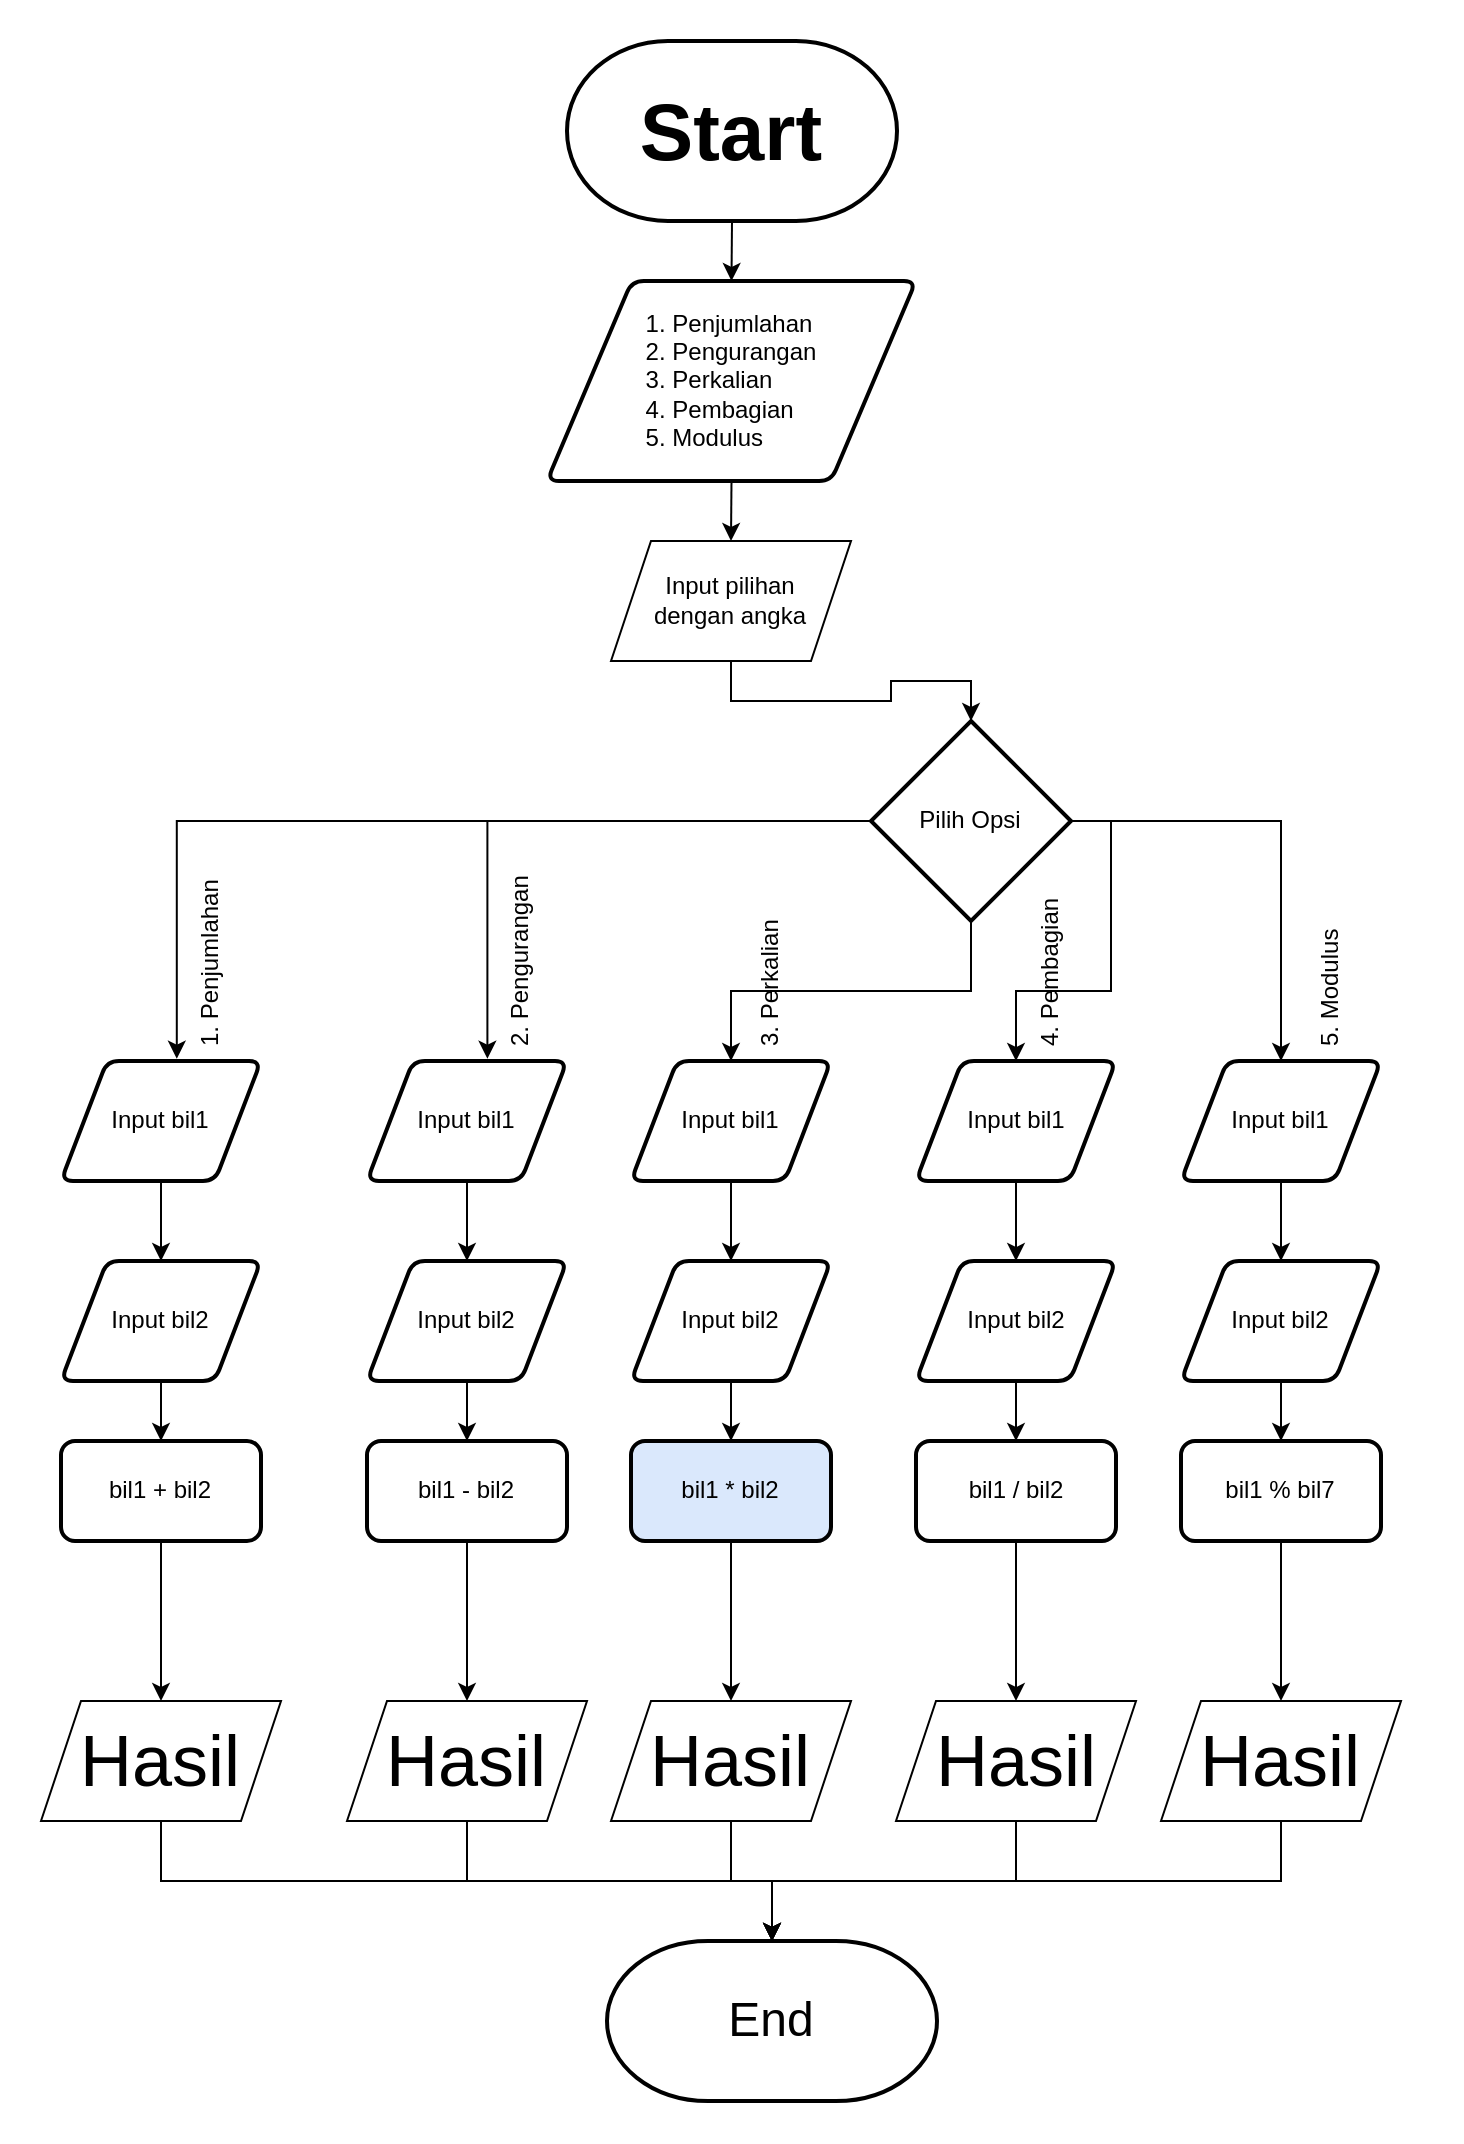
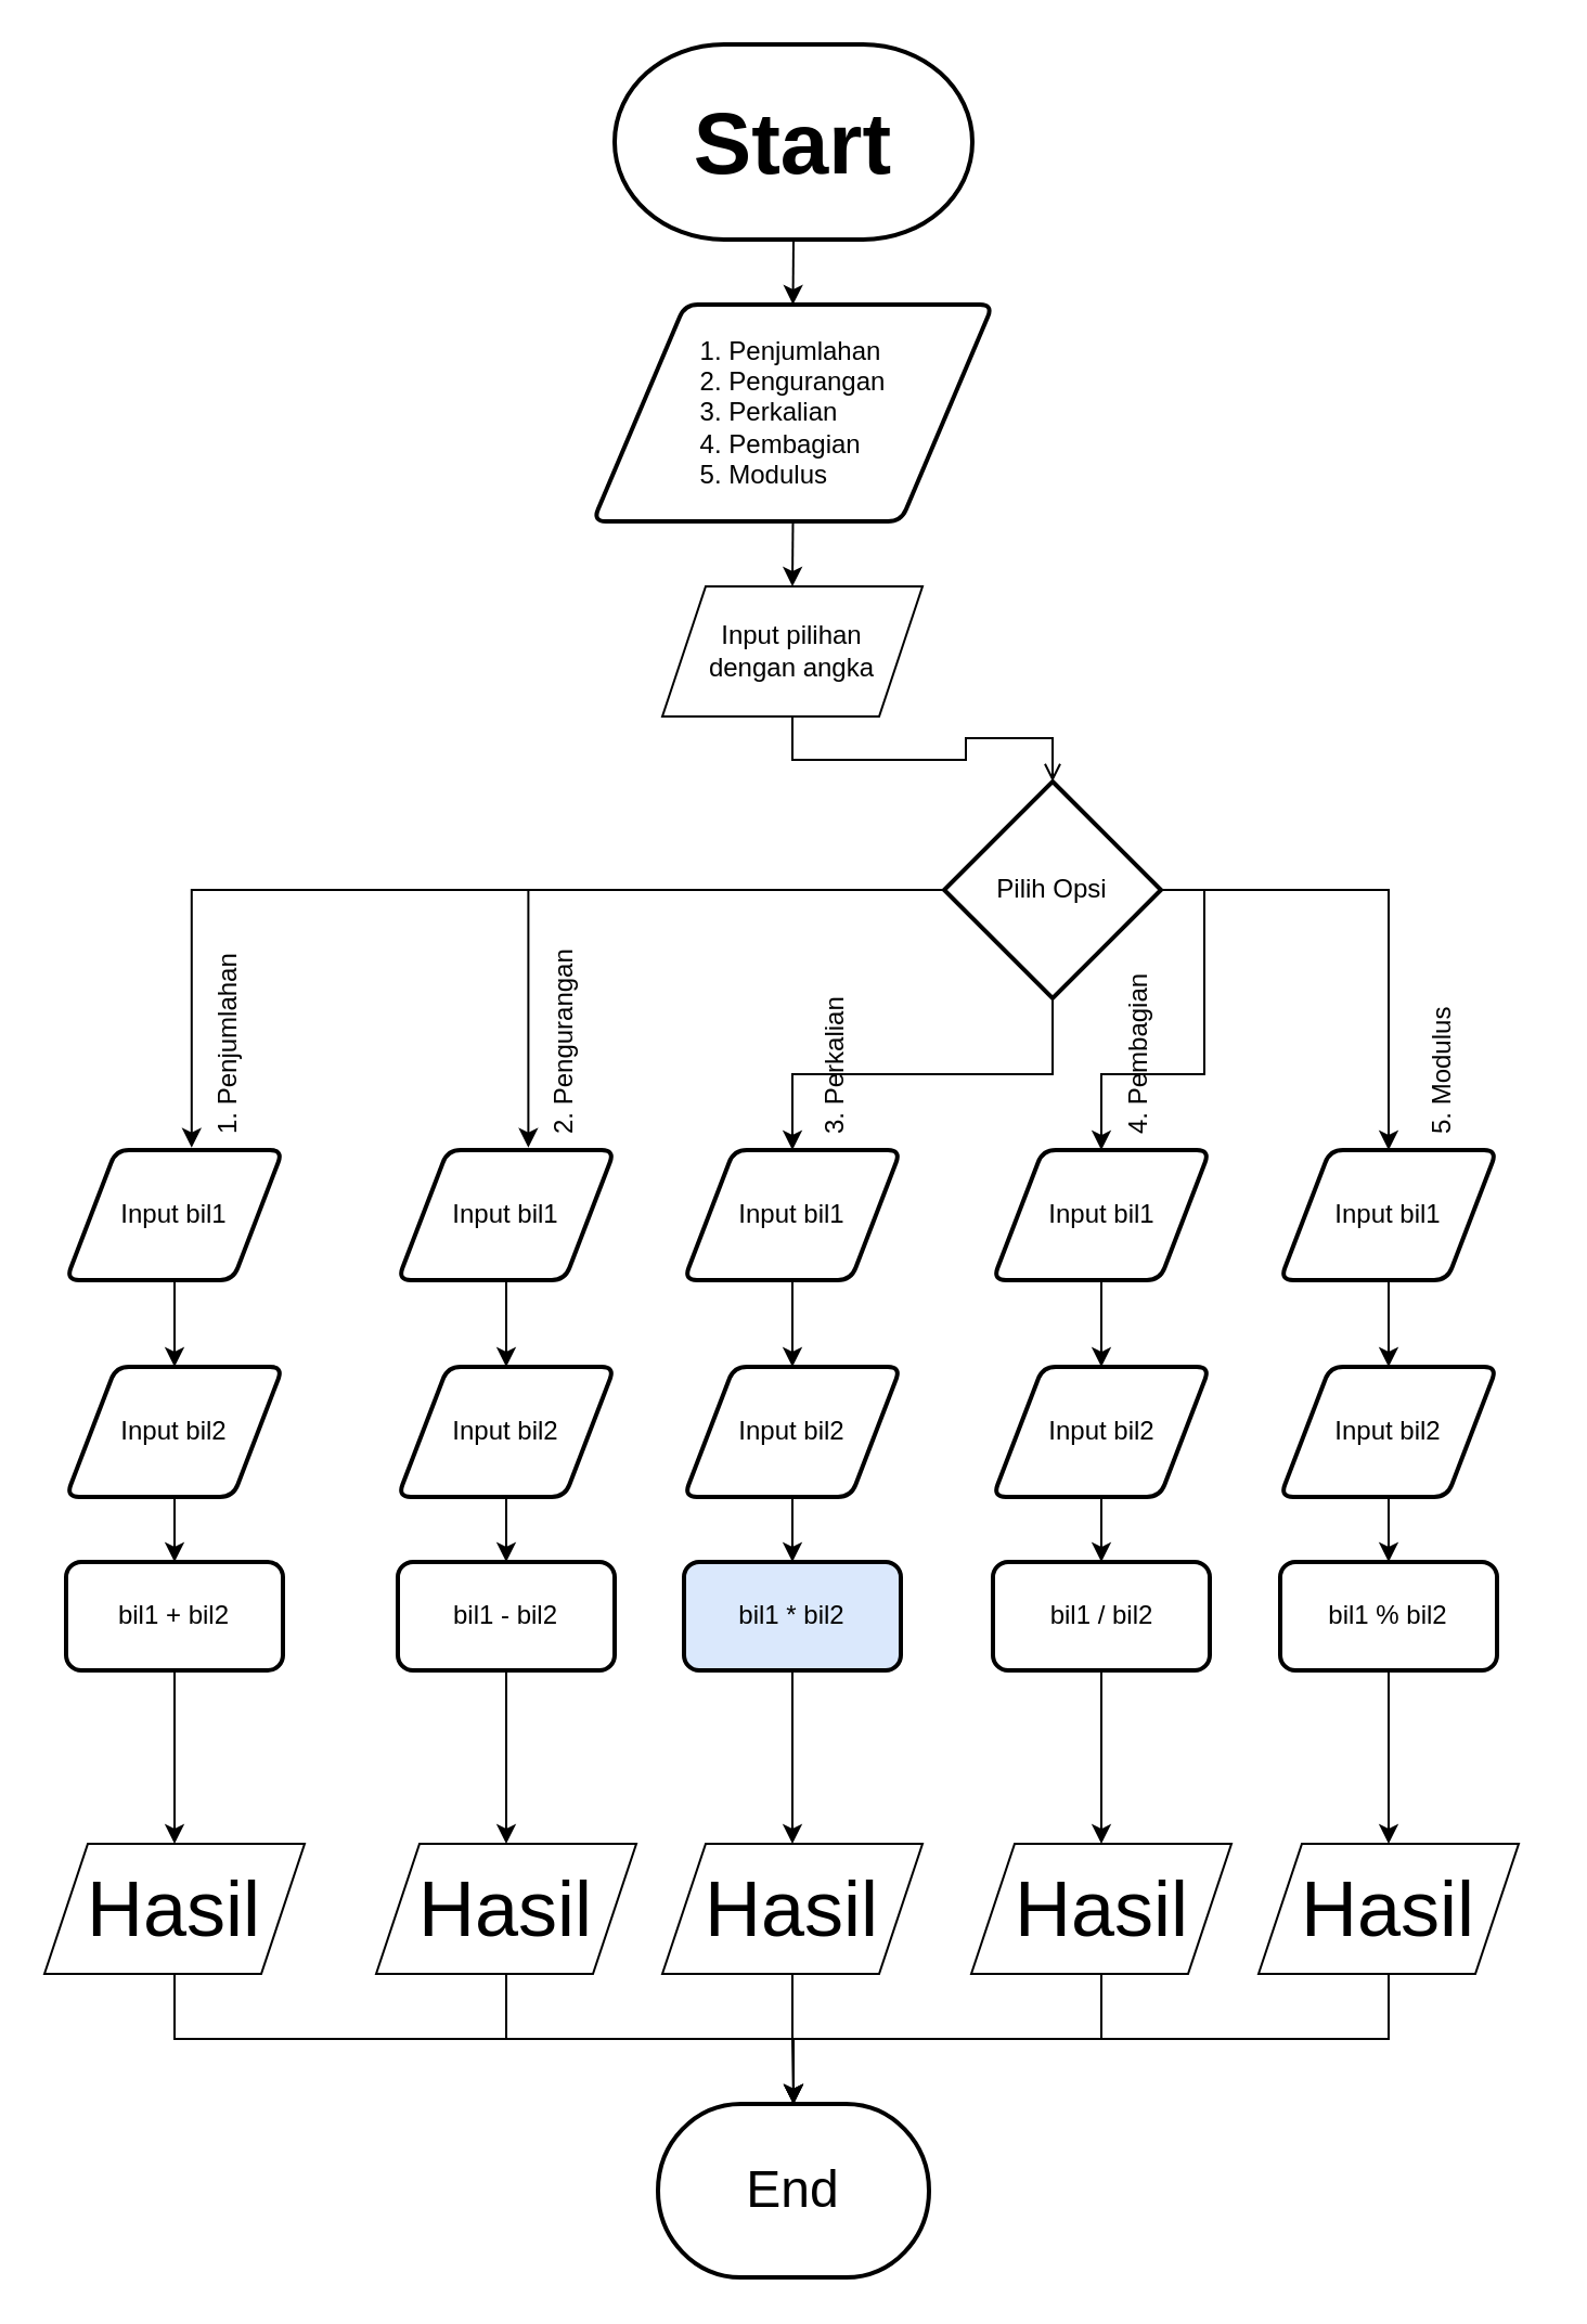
- <mxCell id="47" style="edgeStyle=orthogonalEdgeStyle;rounded=0;orthogonalLoop=1;jettySize=auto;html=1;exitX=0.5;exitY=1;exitDx=0;exitDy=0;entryX=0.5;entryY=0;entryDx=0;entryDy=0;entryPerimeter=0;" edge="1" parent="1" source="48" target="11"><mxGeometry relative="1" as="geometry" /></mxCell>
+ <mxCell id="47" style="edgeStyle=orthogonalEdgeStyle;rounded=0;orthogonalLoop=1;jettySize=auto;html=1;exitX=0.5;exitY=1;exitDx=0;exitDy=0;entryX=0.5;entryY=0;entryDx=0;entryDy=0;entryPerimeter=0;endArrow=open;" edge="1" parent="1" source="48" target="11"><mxGeometry relative="1" as="geometry" /></mxCell>
- <mxCell id="41" value="bil1 % bil7" style="rounded=1;whiteSpace=wrap;html=1;absoluteArcSize=1;arcSize=14;strokeWidth=2;" vertex="1" parent="1"><mxGeometry x="590" y="720" width="100" height="50" as="geometry" /></mxCell>
+ <mxCell id="41" value="bil1 % bil2" style="rounded=1;whiteSpace=wrap;html=1;absoluteArcSize=1;arcSize=14;strokeWidth=2;" vertex="1" parent="1"><mxGeometry x="590" y="720" width="100" height="50" as="geometry" /></mxCell>
- <mxCell id="59" value="&lt;font style=&quot;font-size: 24px&quot;&gt;End&lt;/font&gt;" style="strokeWidth=2;html=1;shape=mxgraph.flowchart.terminator;whiteSpace=wrap;" vertex="1" parent="1"><mxGeometry x="303" y="970" width="165" height="80" as="geometry" /></mxCell>
+ <mxCell id="59" value="&lt;font style=&quot;font-size: 24px&quot;&gt;End&lt;/font&gt;" style="strokeWidth=2;html=1;shape=mxgraph.flowchart.terminator;whiteSpace=wrap;" vertex="1" parent="1"><mxGeometry x="303" y="970" width="125" height="80" as="geometry" /></mxCell>
